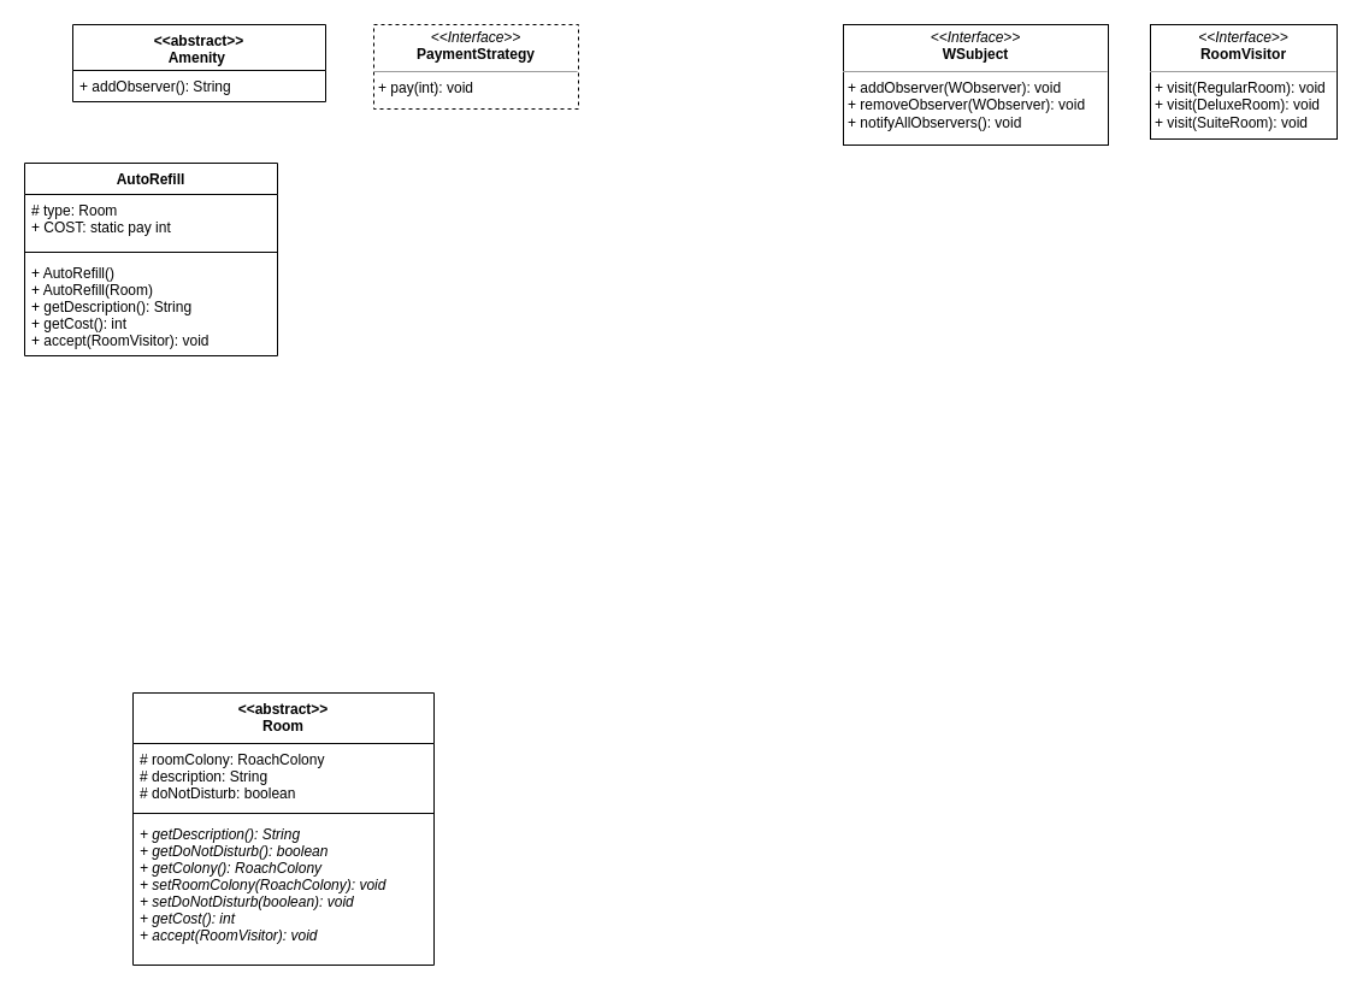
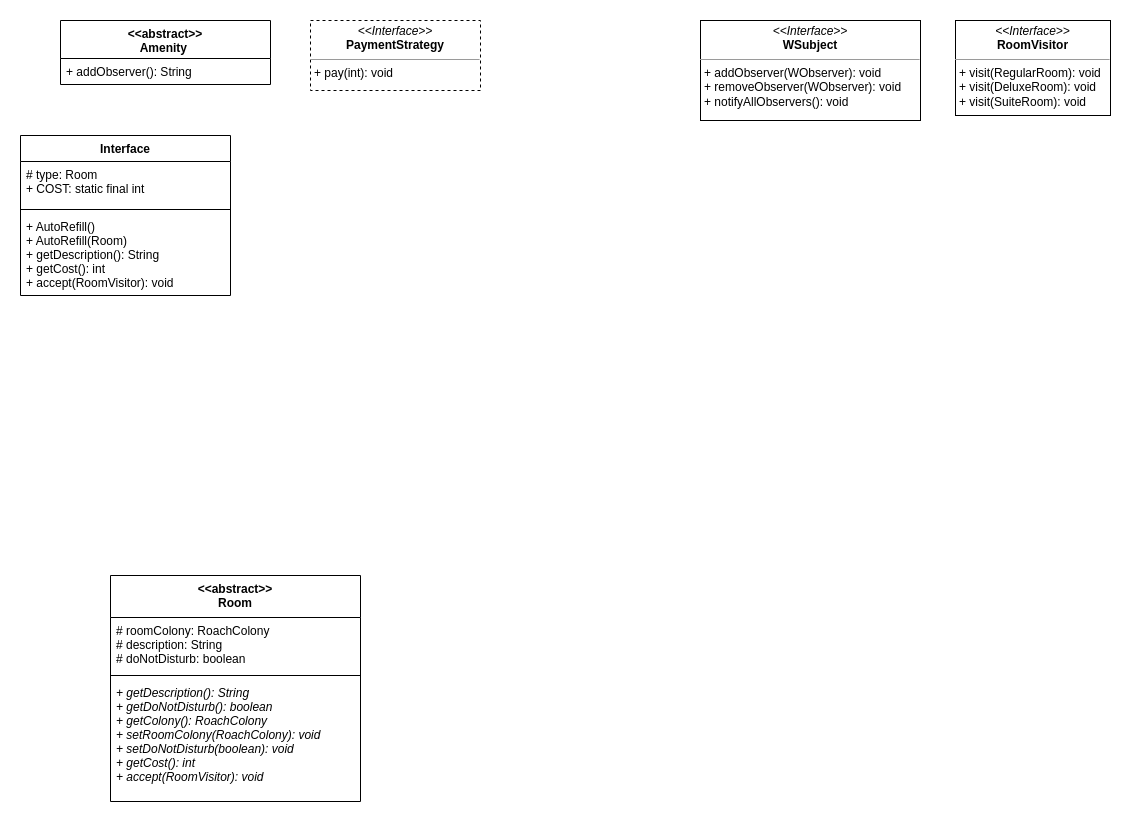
- <mxCell id="10" value="AutoRefill" style="swimlane;fontStyle=1;align=center;verticalAlign=top;childLayout=stackLayout;horizontal=1;startSize=26;horizontalStack=0;resizeParent=1;resizeParentMax=0;resizeLast=0;collapsible=1;marginBottom=0;" parent="1" vertex="1"><mxGeometry x="20" y="135" width="210" height="160" as="geometry" /></mxCell>
+ <mxCell id="10" value="Interface" style="swimlane;fontStyle=1;align=center;verticalAlign=top;childLayout=stackLayout;horizontal=1;startSize=26;horizontalStack=0;resizeParent=1;resizeParentMax=0;resizeLast=0;collapsible=1;marginBottom=0;" parent="1" vertex="1"><mxGeometry x="20" y="135" width="210" height="160" as="geometry" /></mxCell>
- <mxCell id="11" value="# type: Room&#10;+ COST: static pay int" style="text;strokeColor=none;fillColor=none;align=left;verticalAlign=top;spacingLeft=4;spacingRight=4;overflow=hidden;rotatable=0;points=[[0,0.5],[1,0.5]];portConstraint=eastwest;" parent="10" vertex="1"><mxGeometry y="26" width="210" height="44" as="geometry" /></mxCell>
+ <mxCell id="11" value="# type: Room&#10;+ COST: static final int" style="text;strokeColor=none;fillColor=none;align=left;verticalAlign=top;spacingLeft=4;spacingRight=4;overflow=hidden;rotatable=0;points=[[0,0.5],[1,0.5]];portConstraint=eastwest;" parent="10" vertex="1"><mxGeometry y="26" width="210" height="44" as="geometry" /></mxCell>
